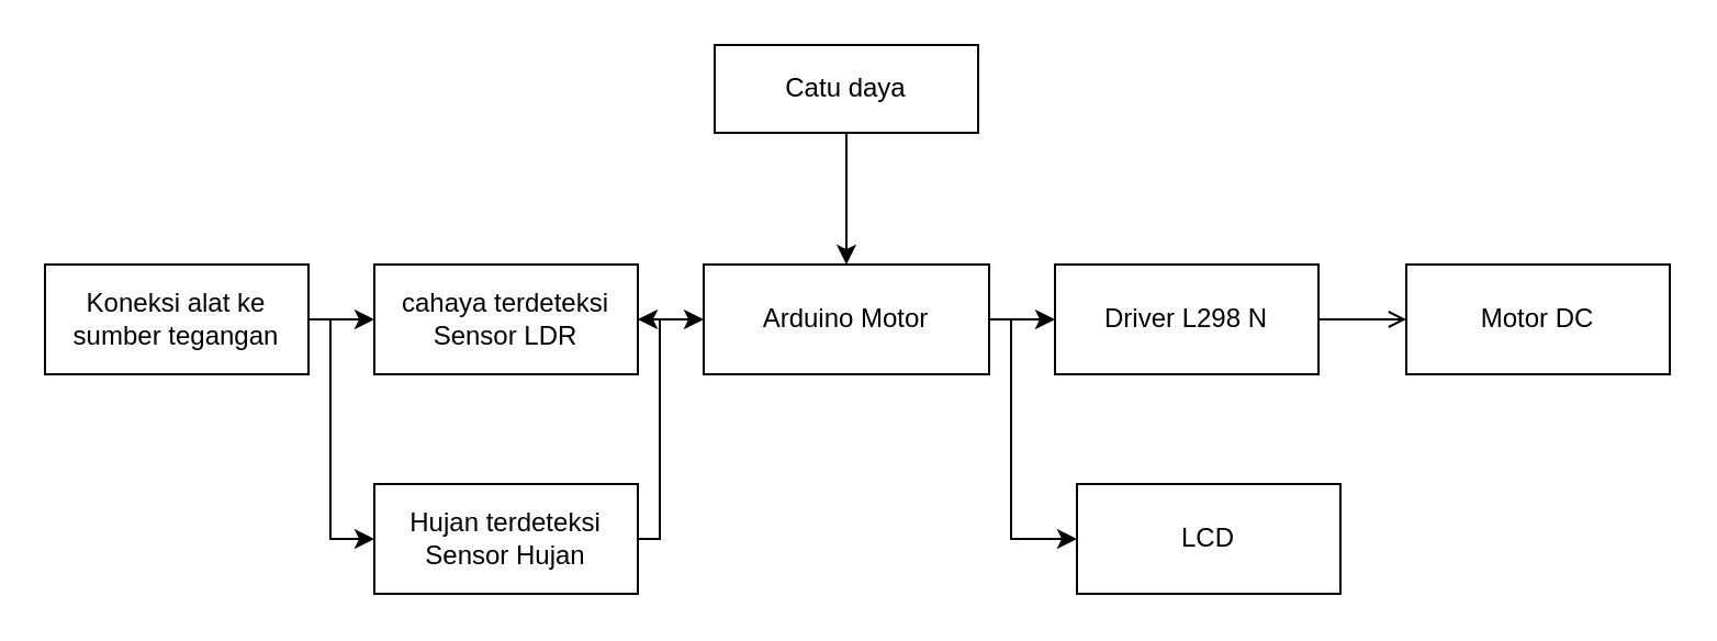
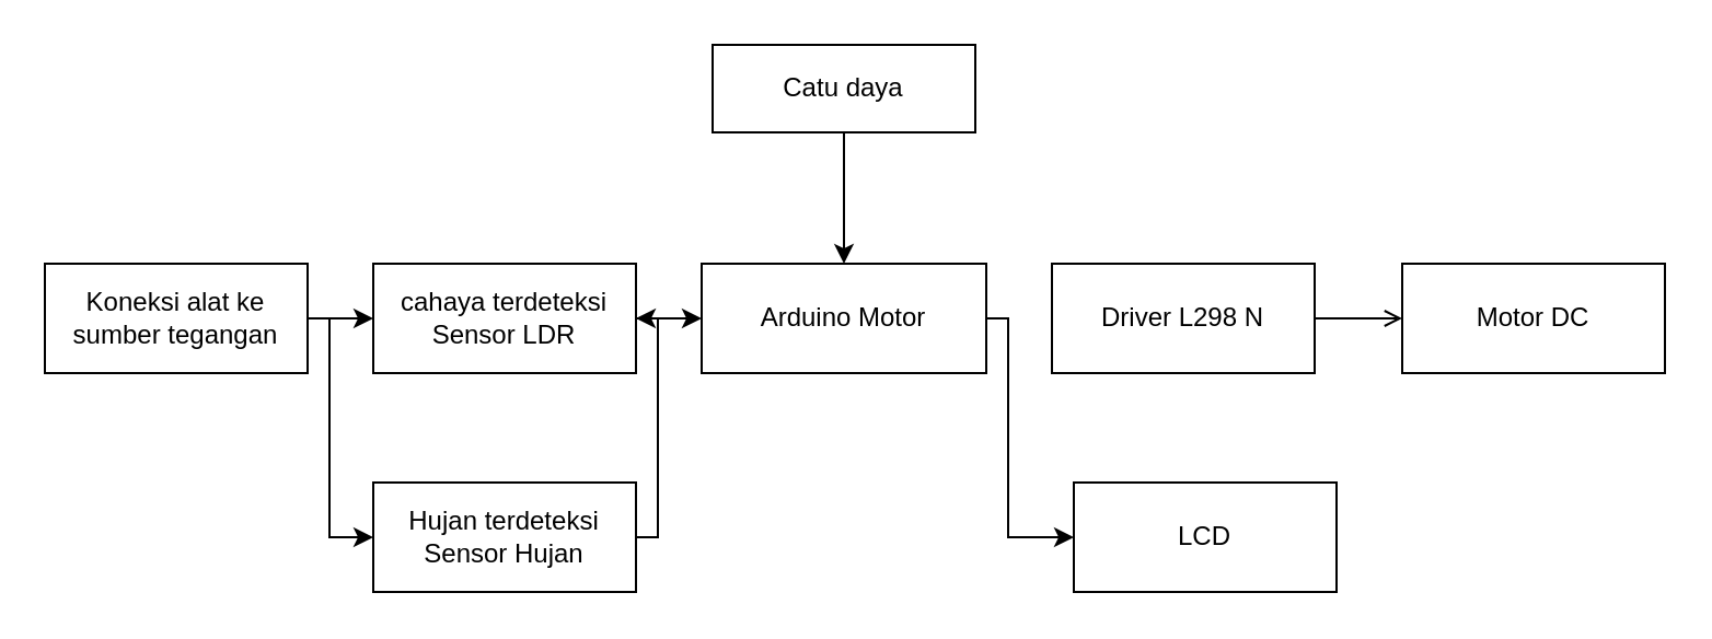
- <mxCell id="6" style="edgeStyle=orthogonalEdgeStyle;rounded=0;orthogonalLoop=1;jettySize=auto;html=1;entryX=0;entryY=0.5;entryDx=0;entryDy=0;" edge="1" parent="1" source="8" target="10"><mxGeometry relative="1" as="geometry" /></mxCell>
